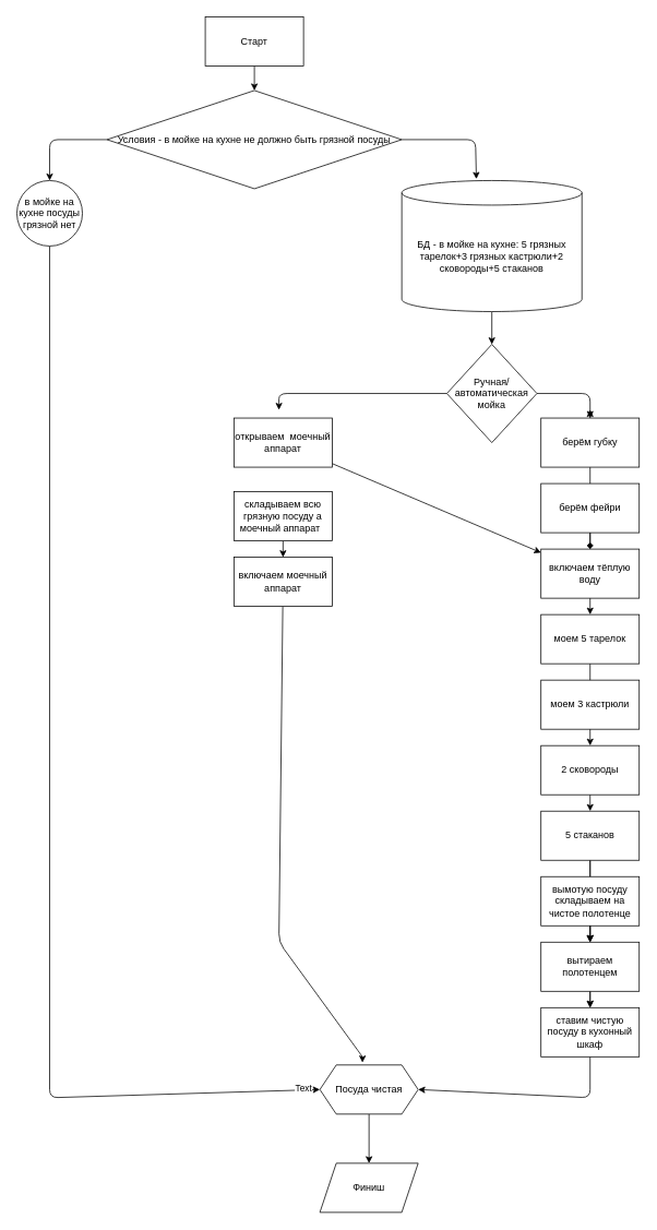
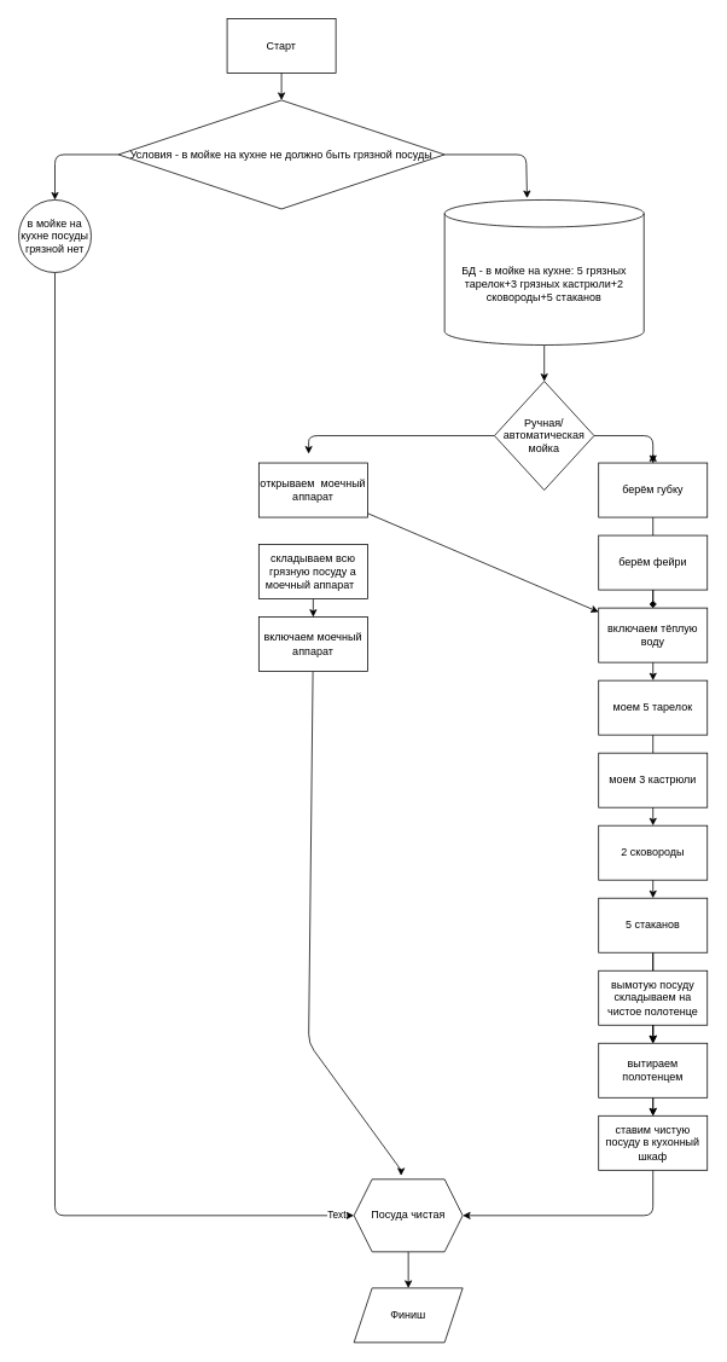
- <mxCell id="35" value="Посуда чистая" style="shape=hexagon;perimeter=hexagonPerimeter2;whiteSpace=wrap;html=1;fixedSize=1;" vertex="1" parent="1"><mxGeometry x="390" y="1300" width="120" height="60" as="geometry" /></mxCell>
+ <mxCell id="35" value="Посуда чистая" style="shape=hexagon;perimeter=hexagonPerimeter2;whiteSpace=wrap;html=1;fixedSize=1;" vertex="1" parent="1"><mxGeometry x="390" y="1300" width="120" height="80" as="geometry" /></mxCell>
